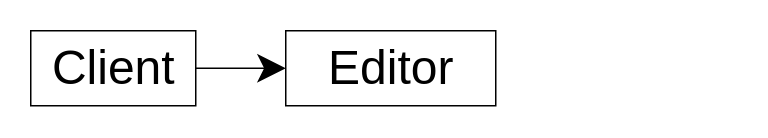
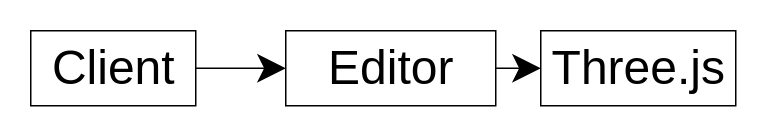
+ <mxCell id="2" style="edgeStyle=orthogonalEdgeStyle;rounded=0;orthogonalLoop=1;jettySize=auto;html=1;entryX=0;entryY=0.5;entryDx=0;entryDy=0;endSize=16;startSize=16;fontSize=32;" parent="1" source="3" target="4" edge="1"><mxGeometry relative="1" as="geometry" /></mxCell>
+ <mxCell id="4" value="Three.js" style="html=1;fontSize=32;" parent="1" vertex="1"><mxGeometry x="360" y="20" width="130" height="50" as="geometry" /></mxCell>
